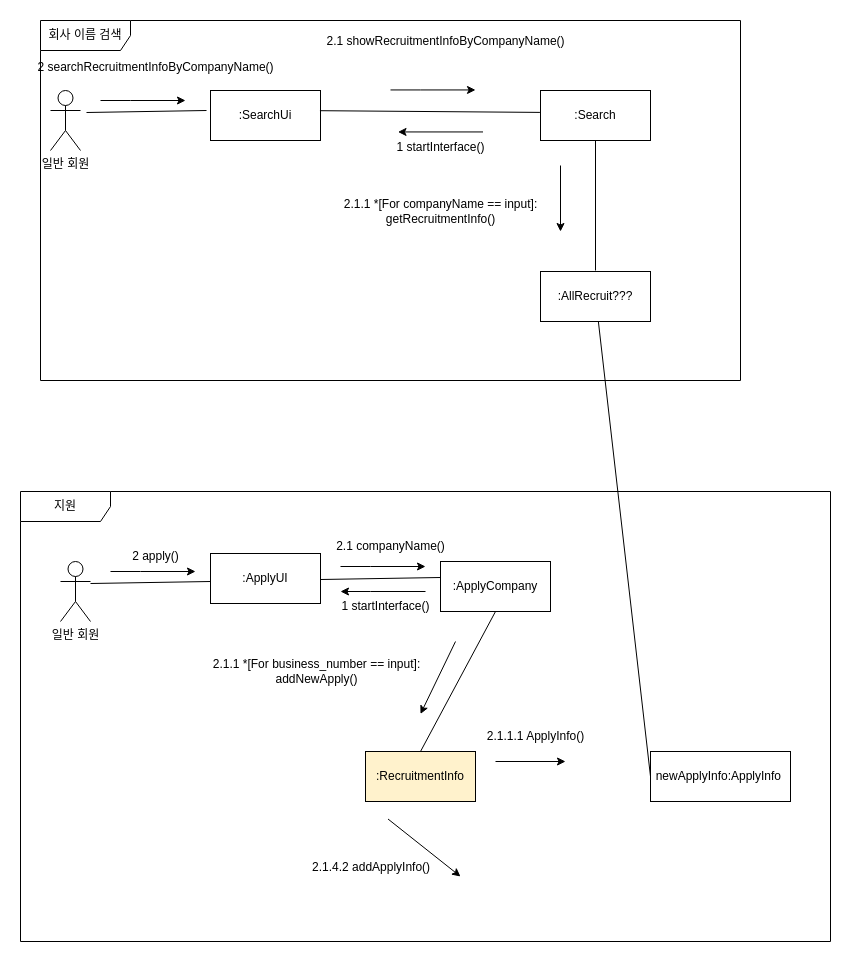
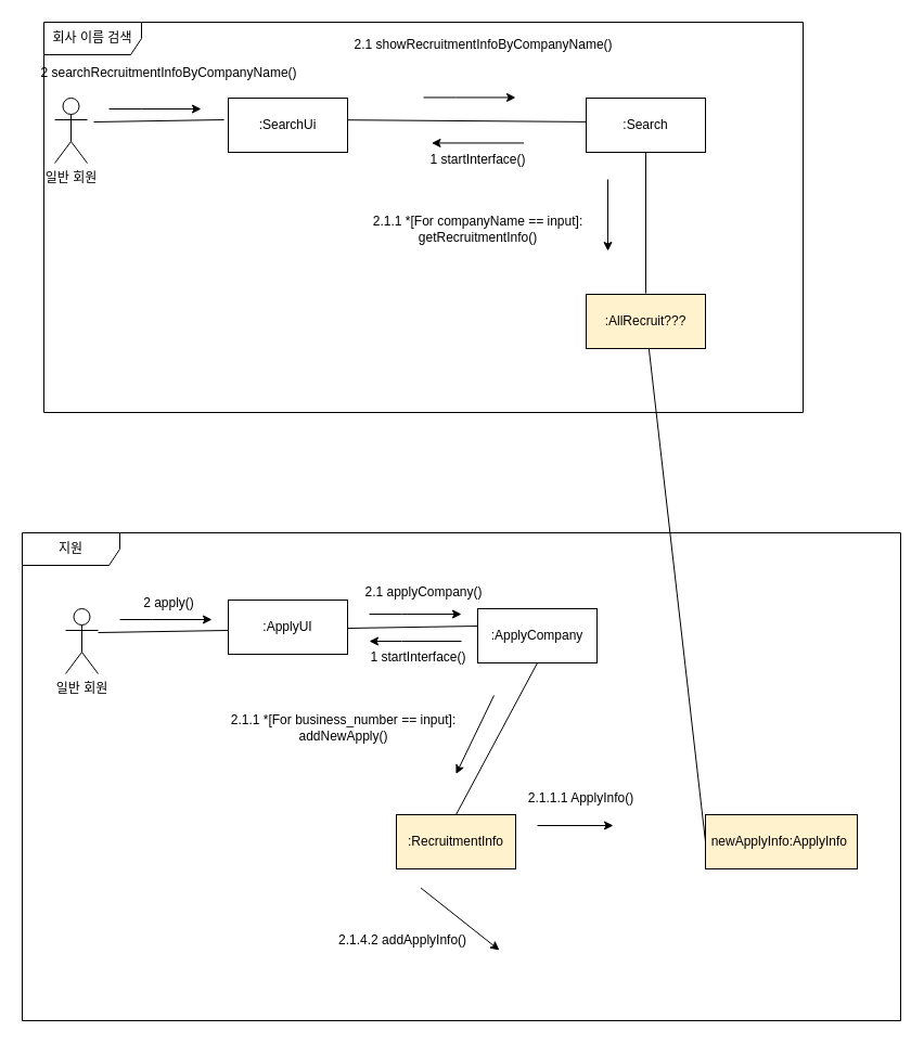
- <mxCell id="38" value=":AllRecruit???" style="html=1;whiteSpace=wrap;" vertex="1" parent="1"><mxGeometry x="540" y="271" width="110" height="50" as="geometry" /></mxCell>
+ <mxCell id="38" value=":AllRecruit???" style="html=1;whiteSpace=wrap;fillColor=#fff2cc;" vertex="1" parent="1"><mxGeometry x="540" y="271" width="110" height="50" as="geometry" /></mxCell>
- <mxCell id="32" value="2.1 companyName()" style="text;html=1;align=center;verticalAlign=middle;resizable=0;points=[];autosize=1;strokeColor=none;fillColor=none;" parent="1" vertex="1"><mxGeometry x="325" y="531" width="130" height="30" as="geometry" /></mxCell>
+ <mxCell id="32" value="2.1 applyCompany()" style="text;html=1;align=center;verticalAlign=middle;resizable=0;points=[];autosize=1;strokeColor=none;fillColor=none;" parent="1" vertex="1"><mxGeometry x="325" y="531" width="130" height="30" as="geometry" /></mxCell>
- <mxCell id="34" value="newApplyInfo:ApplyInfo&amp;nbsp;" style="html=1;whiteSpace=wrap;" parent="1" vertex="1"><mxGeometry x="650" y="751" width="140" height="50" as="geometry" /></mxCell>
+ <mxCell id="34" value="newApplyInfo:ApplyInfo&amp;nbsp;" style="html=1;whiteSpace=wrap;fillColor=#fff2cc;" parent="1" vertex="1"><mxGeometry x="650" y="751" width="140" height="50" as="geometry" /></mxCell>
